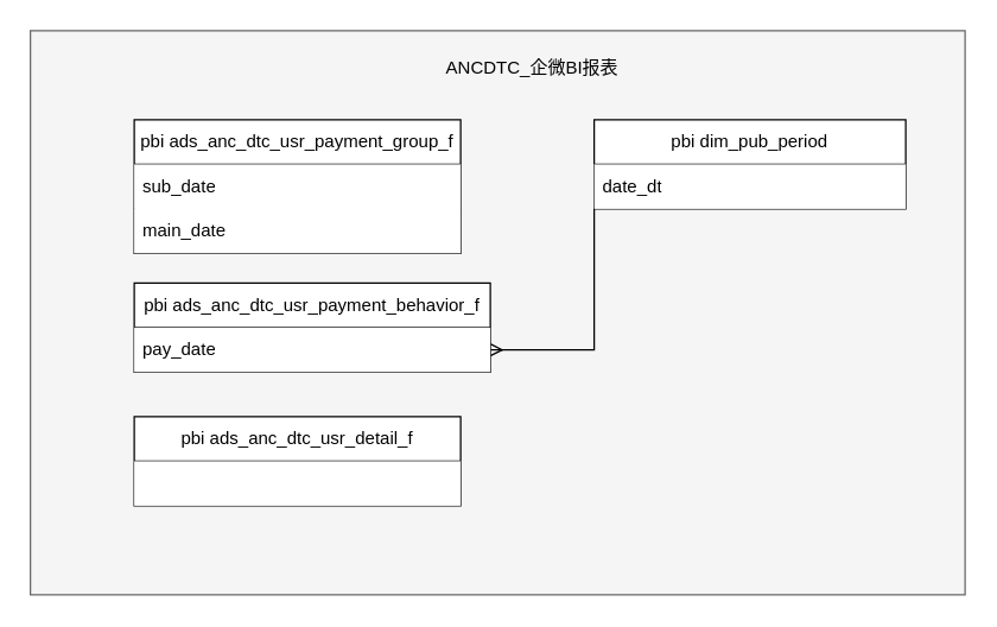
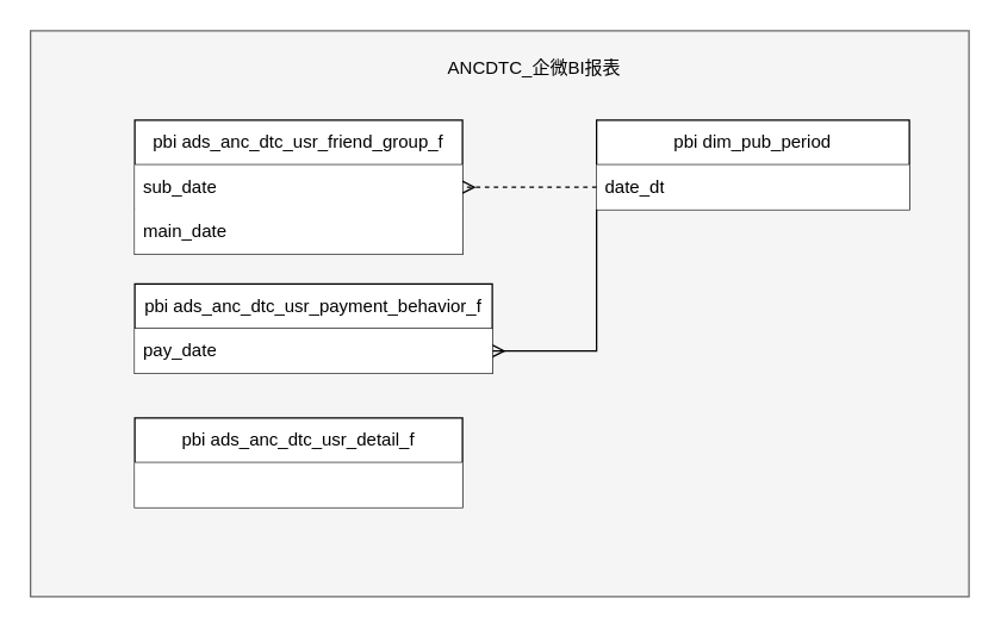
- <mxCell id="3" value="pbi ads_anc_dtc_usr_payment_group_f" style="swimlane;fontStyle=0;childLayout=stackLayout;horizontal=1;startSize=30;horizontalStack=0;resizeParent=1;resizeParentMax=0;resizeLast=0;collapsible=1;marginBottom=0;whiteSpace=wrap;html=1;" vertex="1" parent="1"><mxGeometry x="90" y="80" width="220" height="90" as="geometry" /></mxCell>
+ <mxCell id="3" value="pbi ads_anc_dtc_usr_friend_group_f" style="swimlane;fontStyle=0;childLayout=stackLayout;horizontal=1;startSize=30;horizontalStack=0;resizeParent=1;resizeParentMax=0;resizeLast=0;collapsible=1;marginBottom=0;whiteSpace=wrap;html=1;" vertex="1" parent="1"><mxGeometry x="90" y="80" width="220" height="90" as="geometry" /></mxCell>
+ <mxCell id="10" style="edgeStyle=orthogonalEdgeStyle;rounded=0;orthogonalLoop=1;jettySize=auto;html=1;exitX=0;exitY=0.5;exitDx=0;exitDy=0;entryX=1;entryY=0.5;entryDx=0;entryDy=0;endArrow=ERmany;endFill=0;dashed=1;" edge="1" parent="1" source="8" target="4"><mxGeometry relative="1" as="geometry" /></mxCell>
